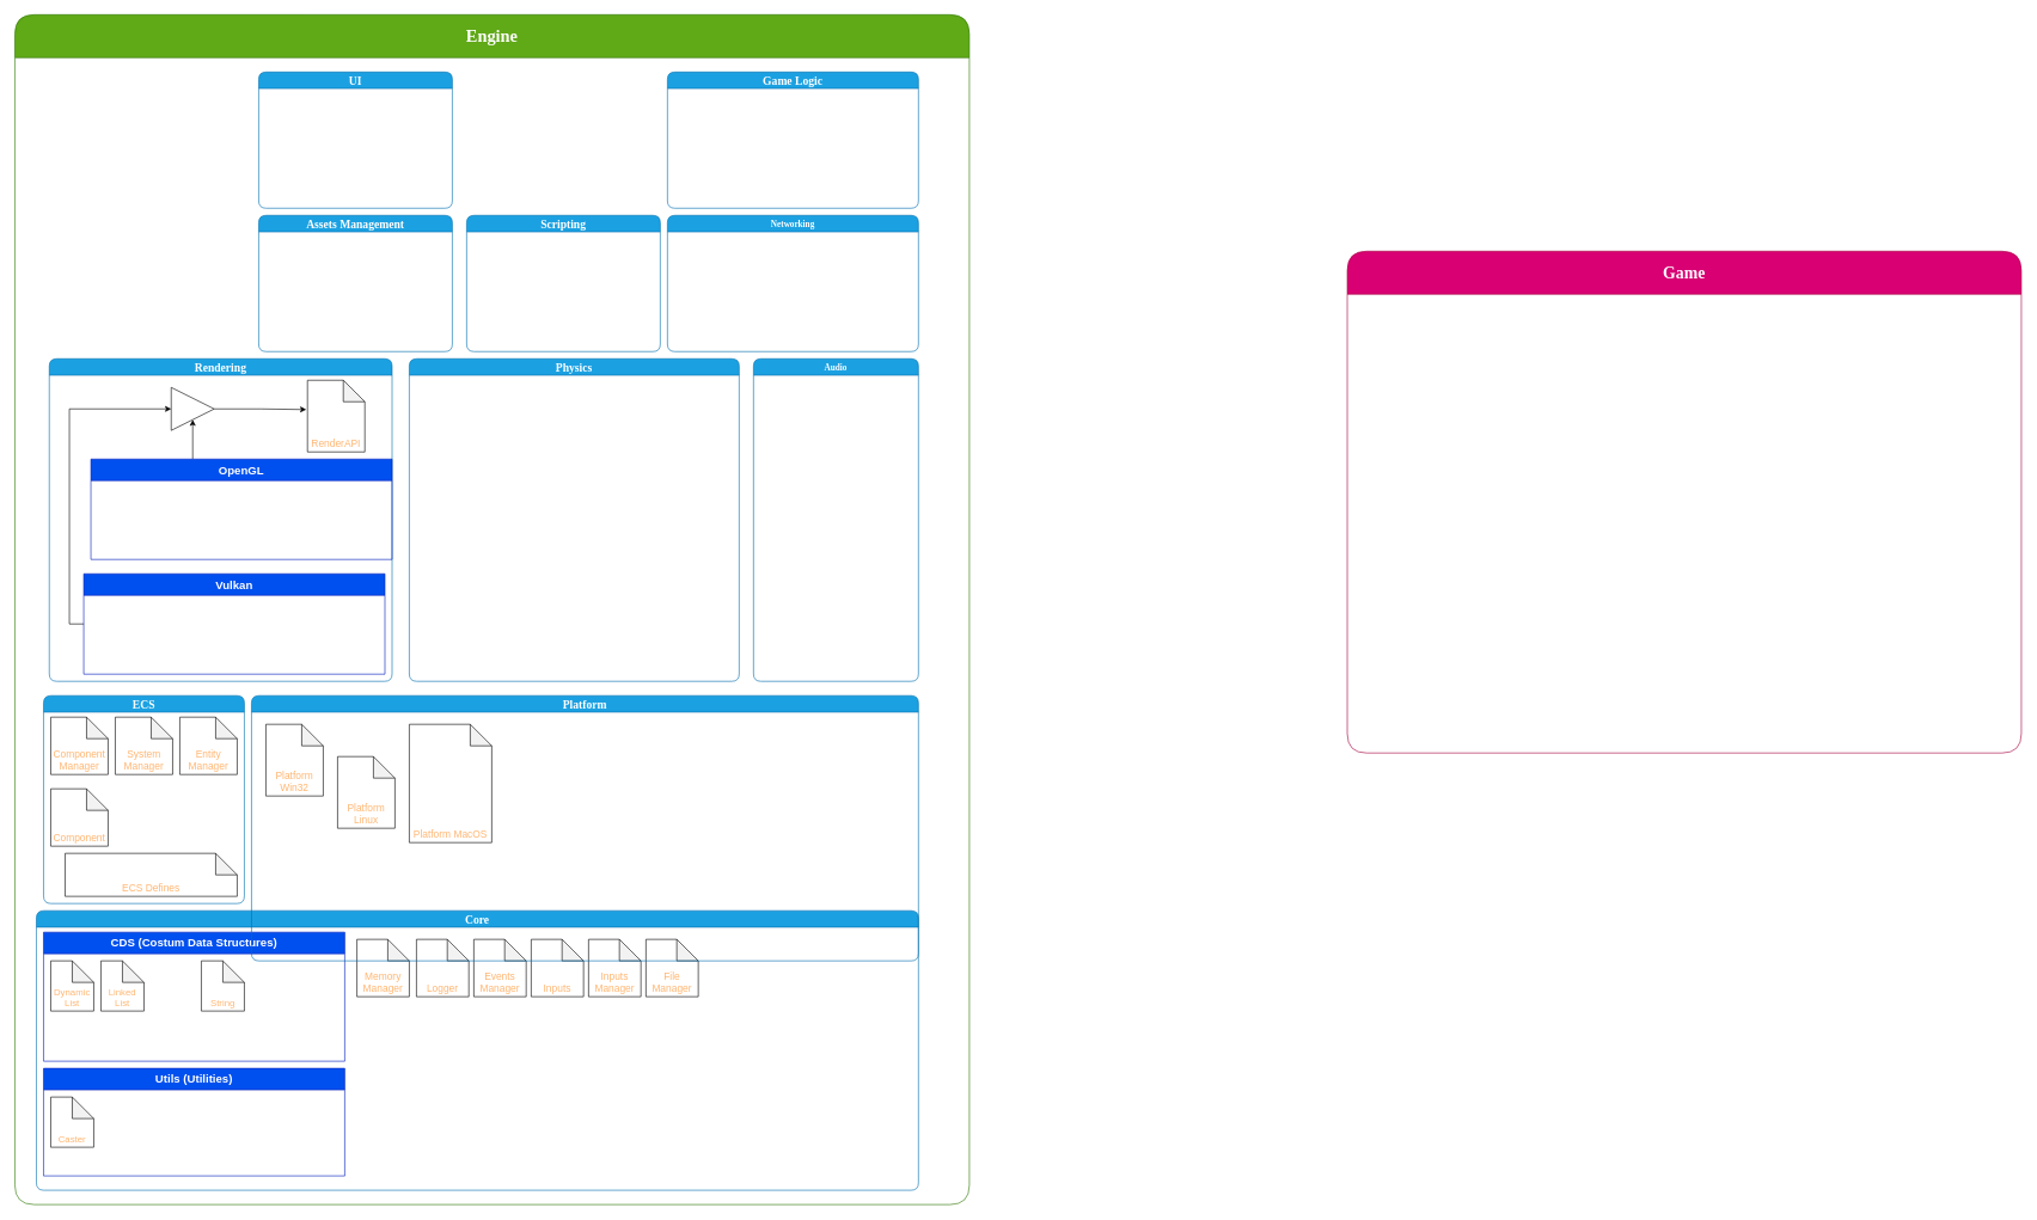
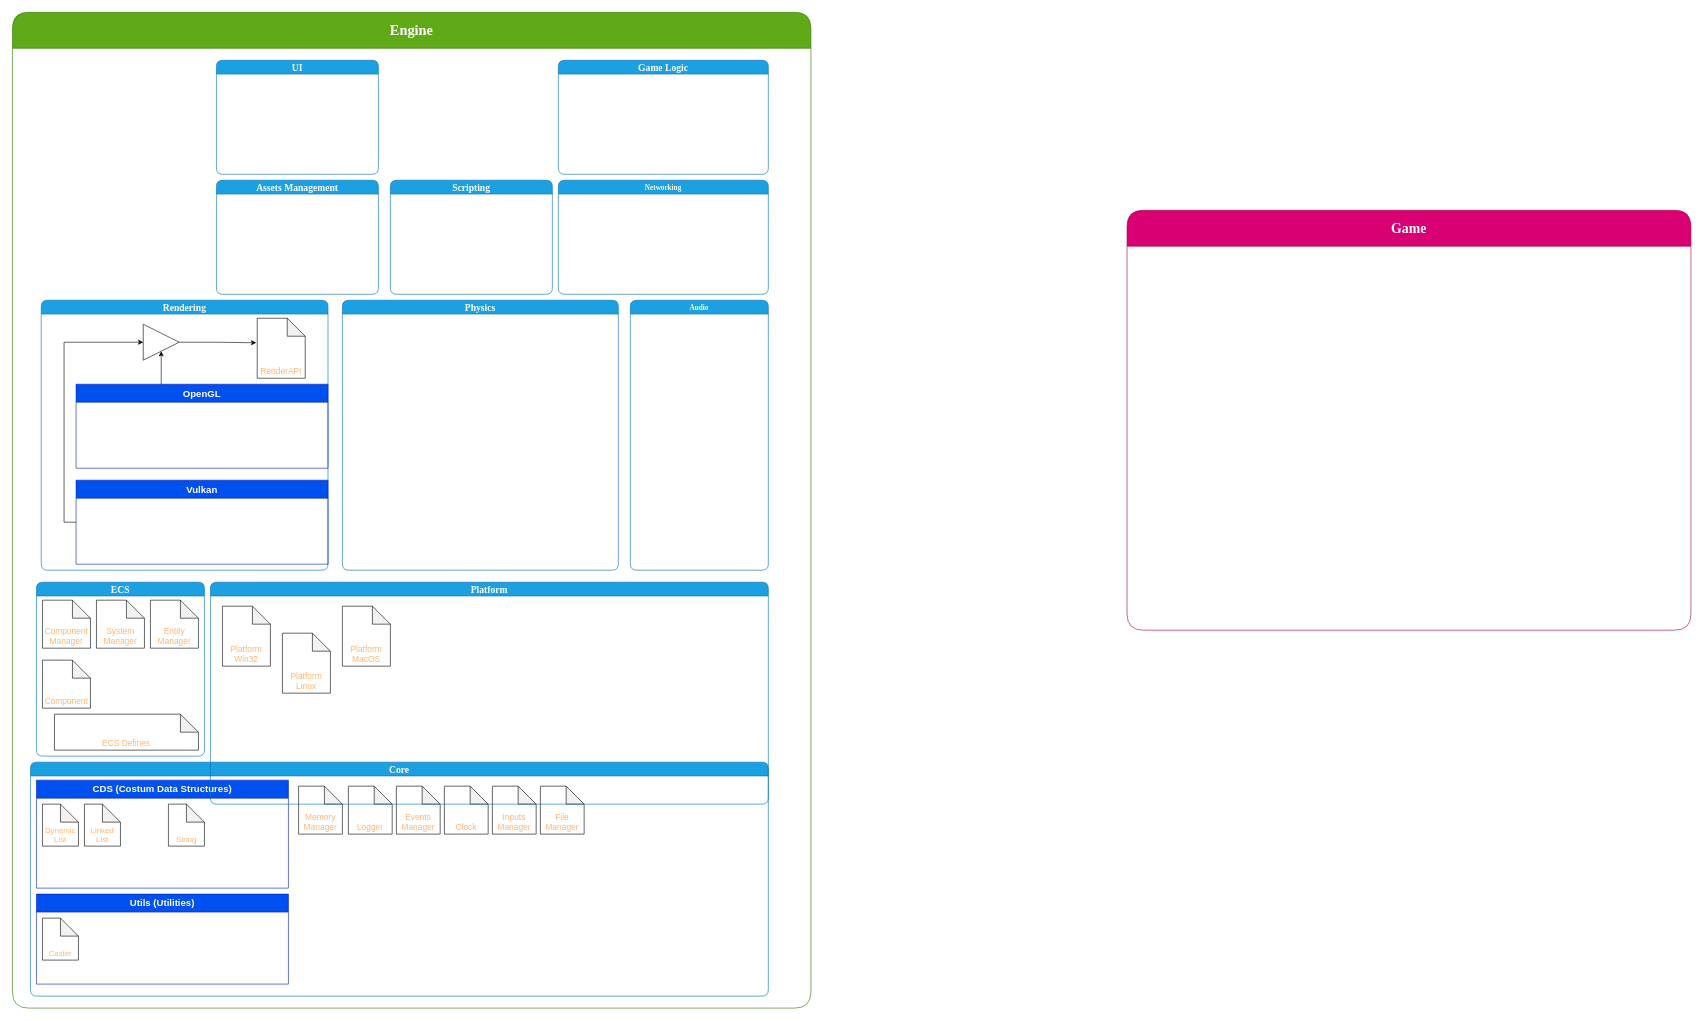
- <mxCell id="25" value="Vulkan" style="swimlane;whiteSpace=wrap;html=1;fillColor=#0050ef;fontColor=#ffffff;strokeColor=#001DBC;fontSize=16;startSize=30;" vertex="1" parent="20"><mxGeometry x="48" y="300" width="420" height="140" as="geometry" /></mxCell>
+ <mxCell id="25" value="Vulkan" style="swimlane;whiteSpace=wrap;html=1;fillColor=#0050ef;fontColor=#ffffff;strokeColor=#001DBC;fontSize=16;startSize=30;" vertex="1" parent="20"><mxGeometry x="58" y="300" width="420" height="140" as="geometry" /></mxCell>
- <mxCell id="19" value="Platform MacOS" style="shape=note;whiteSpace=wrap;html=1;backgroundOutline=1;darkOpacity=0.05;fontSize=14;verticalAlign=bottom;fontColor=#FFB570;" parent="16" vertex="1"><mxGeometry x="220" y="40" width="115" height="165" as="geometry" /></mxCell>
+ <mxCell id="19" value="Platform MacOS" style="shape=note;whiteSpace=wrap;html=1;backgroundOutline=1;darkOpacity=0.05;fontSize=14;verticalAlign=bottom;fontColor=#FFB570;" parent="16" vertex="1"><mxGeometry x="220" y="40" width="80" height="100" as="geometry" /></mxCell>
- <mxCell id="11" value="Inputs" style="shape=note;whiteSpace=wrap;html=1;backgroundOutline=1;darkOpacity=0.05;fontSize=14;verticalAlign=bottom;fillStyle=auto;fontColor=#FFB570;" parent="3" vertex="1"><mxGeometry x="690" y="40" width="73" height="80" as="geometry" /></mxCell>
+ <mxCell id="11" value="Clock" style="shape=note;whiteSpace=wrap;html=1;backgroundOutline=1;darkOpacity=0.05;fontSize=14;verticalAlign=bottom;fillStyle=auto;fontColor=#FFB570;" parent="3" vertex="1"><mxGeometry x="690" y="40" width="73" height="80" as="geometry" /></mxCell>
